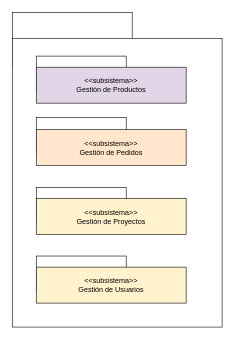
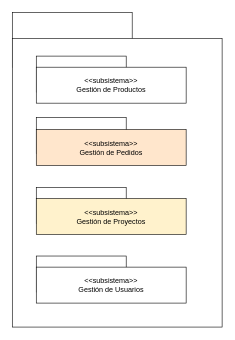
- <mxCell id="6" value="&amp;lt;&amp;lt;subsistema&amp;gt;&amp;gt;&lt;br&gt;Gestión de Productos" style="rounded=0;whiteSpace=wrap;html=1;shadow=0;glass=0;sketch=0;fillColor=#e1d5e7;" vertex="1" parent="1"><mxGeometry x="60" y="111.5" width="250" height="60" as="geometry" /></mxCell>
+ <mxCell id="6" value="&amp;lt;&amp;lt;subsistema&amp;gt;&amp;gt;&lt;br&gt;Gestión de Productos" style="rounded=0;whiteSpace=wrap;html=1;shadow=0;glass=0;sketch=0;" vertex="1" parent="1"><mxGeometry x="60" y="111.5" width="250" height="60" as="geometry" /></mxCell>
- <mxCell id="11" value="&lt;span&gt;&amp;lt;&amp;lt;subsistema&amp;gt;&amp;gt;&lt;/span&gt;&lt;br&gt;&lt;span&gt;Gestión de Usuarios&lt;/span&gt;" style="rounded=0;whiteSpace=wrap;html=1;shadow=0;glass=0;sketch=0;fillColor=#fff2cc;" vertex="1" parent="1"><mxGeometry x="60" y="445" width="250" height="60" as="geometry" /></mxCell>
+ <mxCell id="11" value="&lt;span&gt;&amp;lt;&amp;lt;subsistema&amp;gt;&amp;gt;&lt;/span&gt;&lt;br&gt;&lt;span&gt;Gestión de Usuarios&lt;/span&gt;" style="rounded=0;whiteSpace=wrap;html=1;shadow=0;glass=0;sketch=0;" vertex="1" parent="1"><mxGeometry x="60" y="445" width="250" height="60" as="geometry" /></mxCell>
